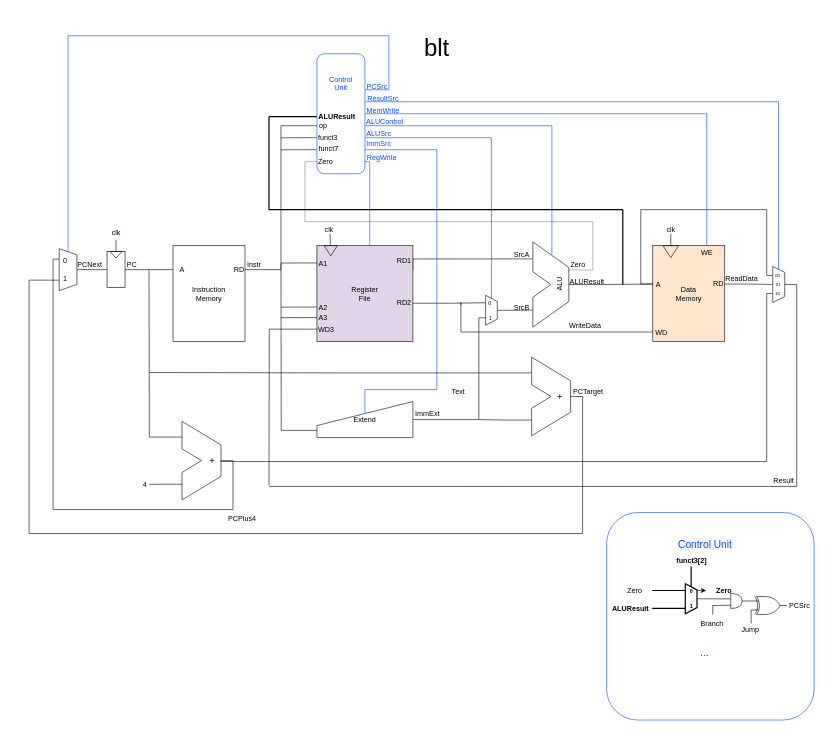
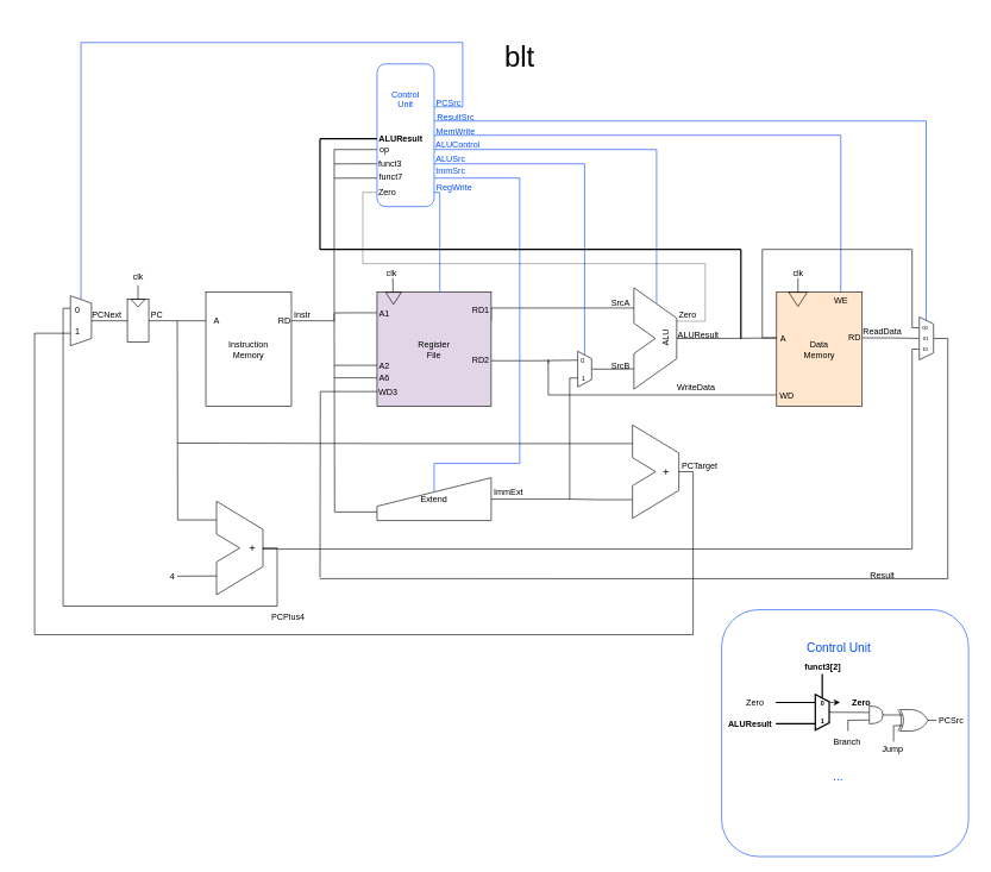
- <mxCell id="90" value="A3" style="text;html=1;align=center;verticalAlign=middle;resizable=0;points=[];autosize=1;strokeColor=none;fillColor=none;fontSize=12;fontFamily=Helvetica;fontColor=default;" parent="1" vertex="1"><mxGeometry x="518" y="514.87" width="40" height="30" as="geometry" /></mxCell>
+ <mxCell id="90" value="A6" style="text;html=1;align=center;verticalAlign=middle;resizable=0;points=[];autosize=1;strokeColor=none;fillColor=none;fontSize=12;fontFamily=Helvetica;fontColor=default;" parent="1" vertex="1"><mxGeometry x="518" y="514.87" width="40" height="30" as="geometry" /></mxCell>
- <mxCell id="106" value="Text" style="text;html=1;strokeColor=none;fillColor=none;align=center;verticalAlign=middle;whiteSpace=wrap;rounded=0;" parent="1" vertex="1"><mxGeometry x="734" y="638" width="60" height="30" as="geometry" /></mxCell>
- <mxCell id="67" value="Result" style="text;html=1;align=center;verticalAlign=middle;resizable=0;points=[];autosize=1;strokeColor=none;fillColor=none;fontSize=12;fontFamily=Helvetica;fontColor=default;" parent="1" vertex="1"><mxGeometry x="1276" y="786" width="60" height="30" as="geometry" /></mxCell>
+ <mxCell id="67" value="Result" style="text;html=1;align=center;verticalAlign=middle;resizable=0;points=[];autosize=1;strokeColor=none;fillColor=none;fontSize=12;fontFamily=Helvetica;fontColor=default;" parent="1" vertex="1"><mxGeometry x="1206" y="791" width="60" height="30" as="geometry" /></mxCell>
